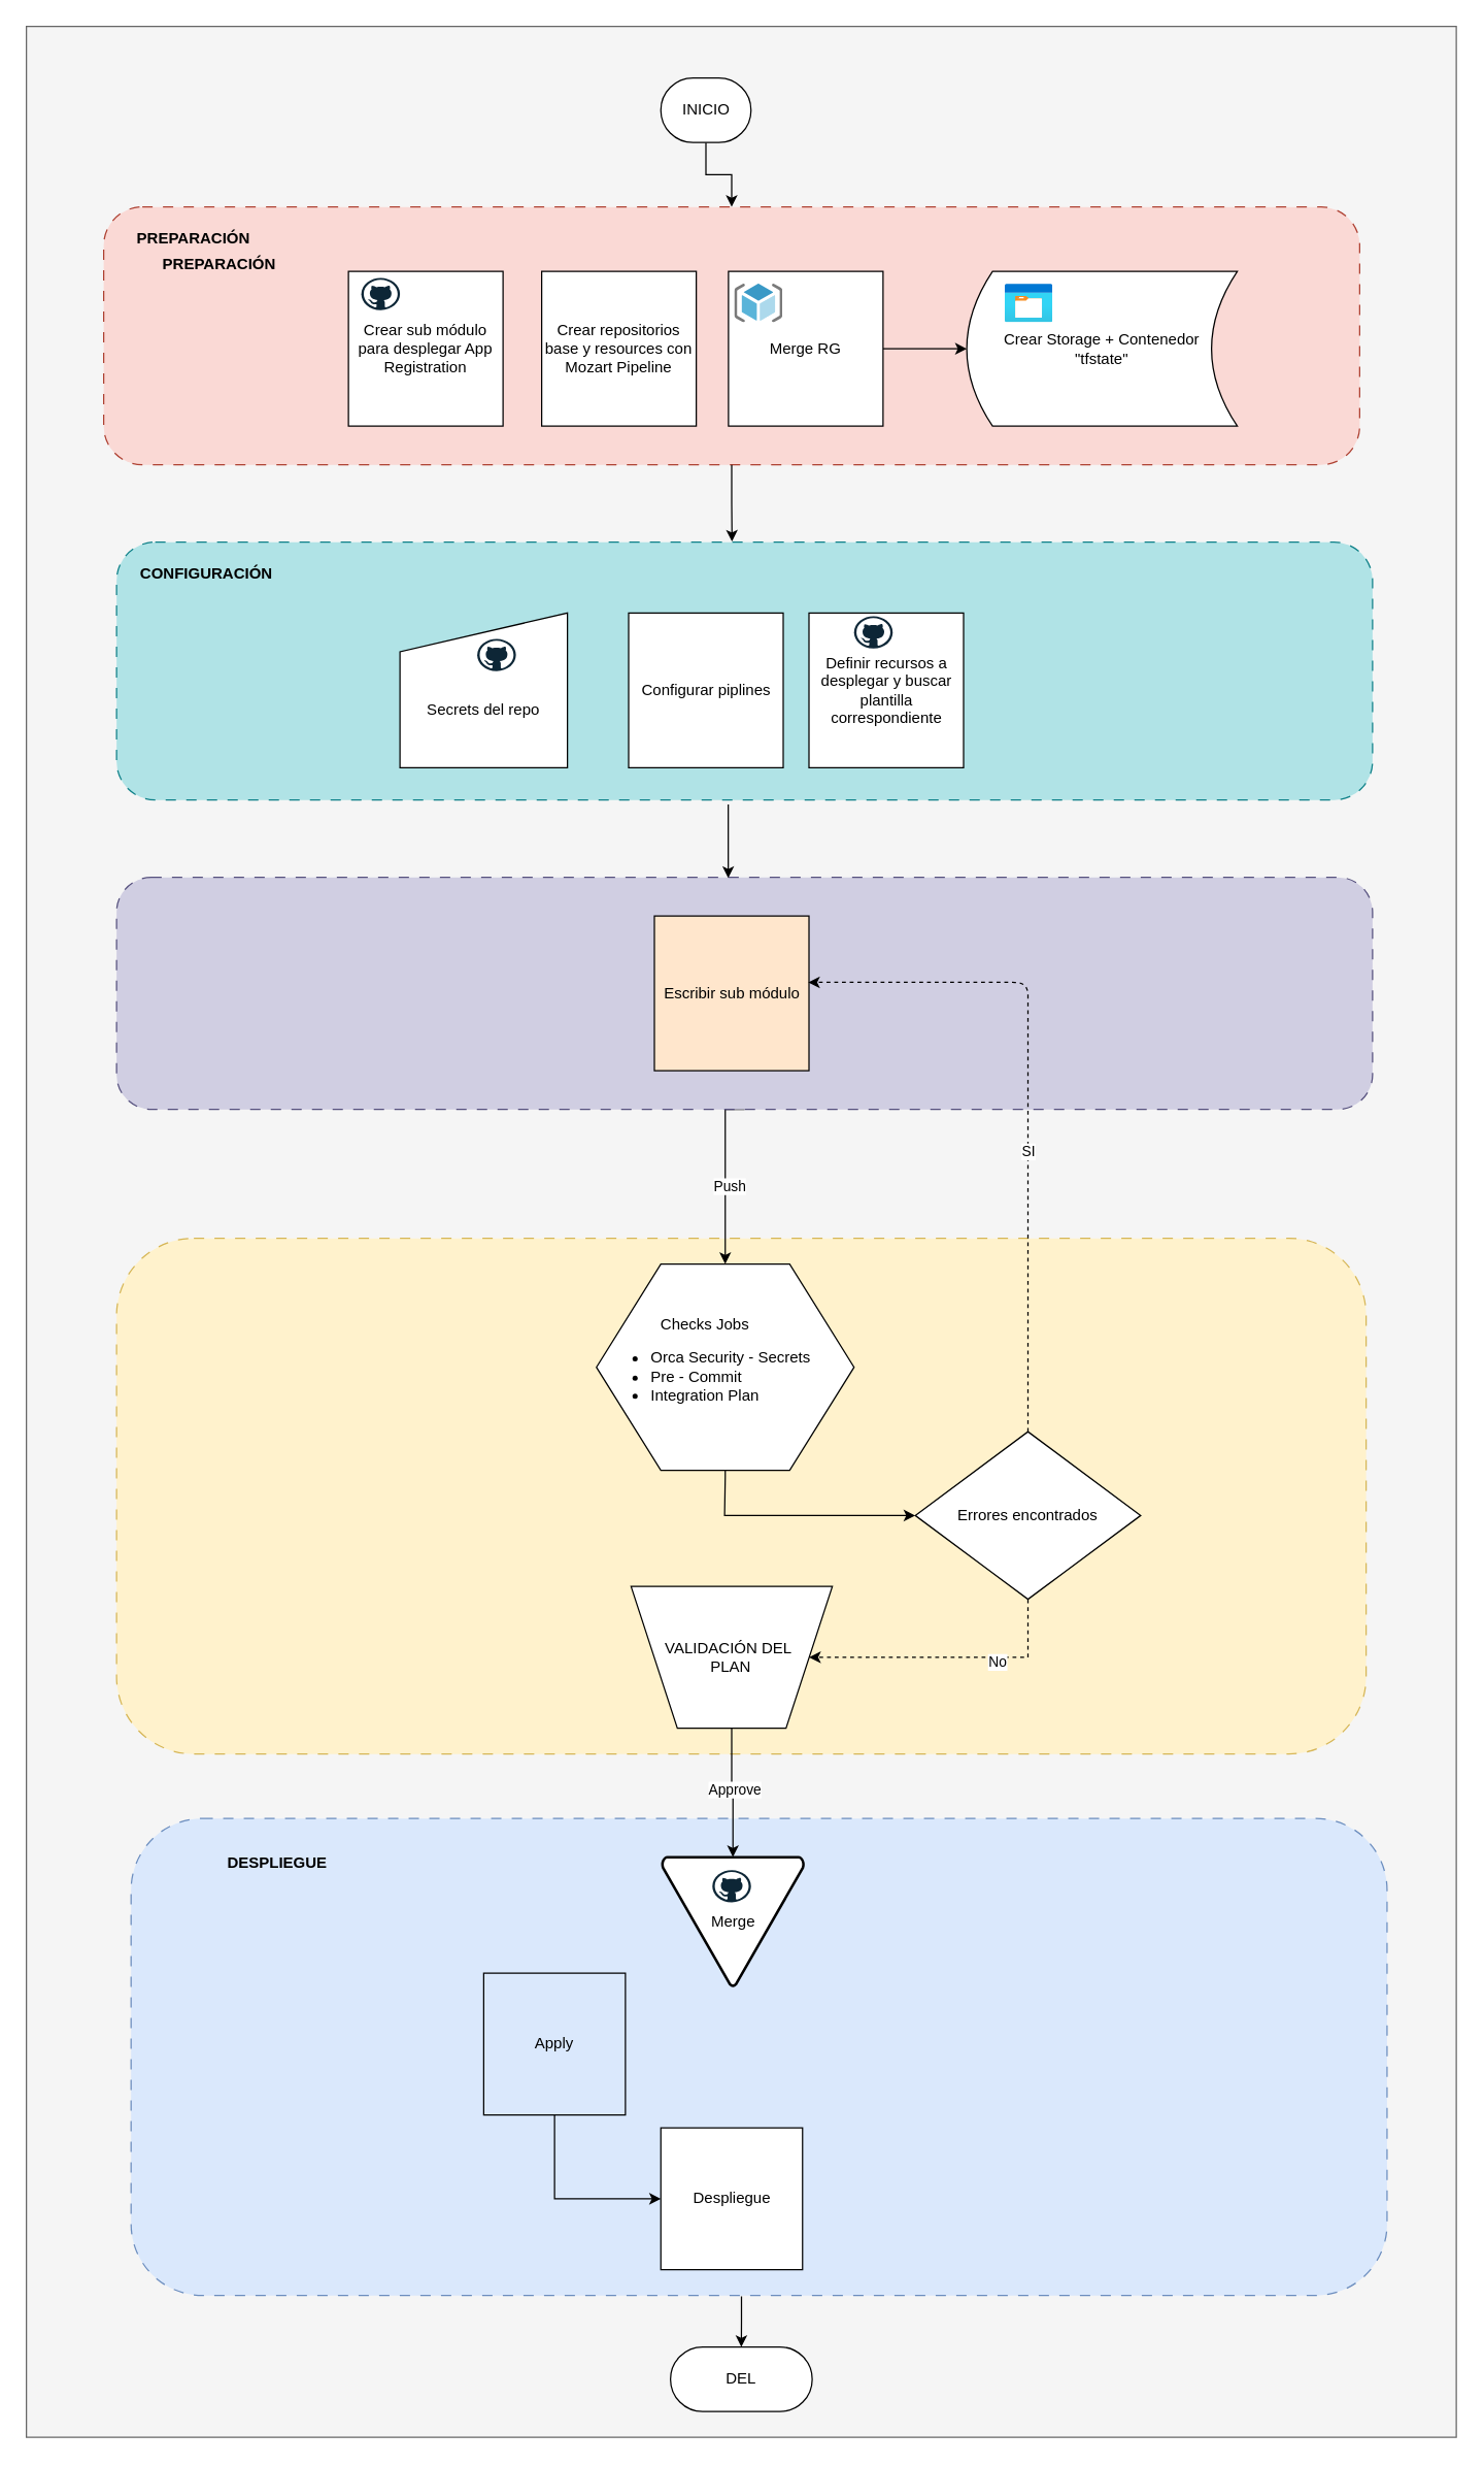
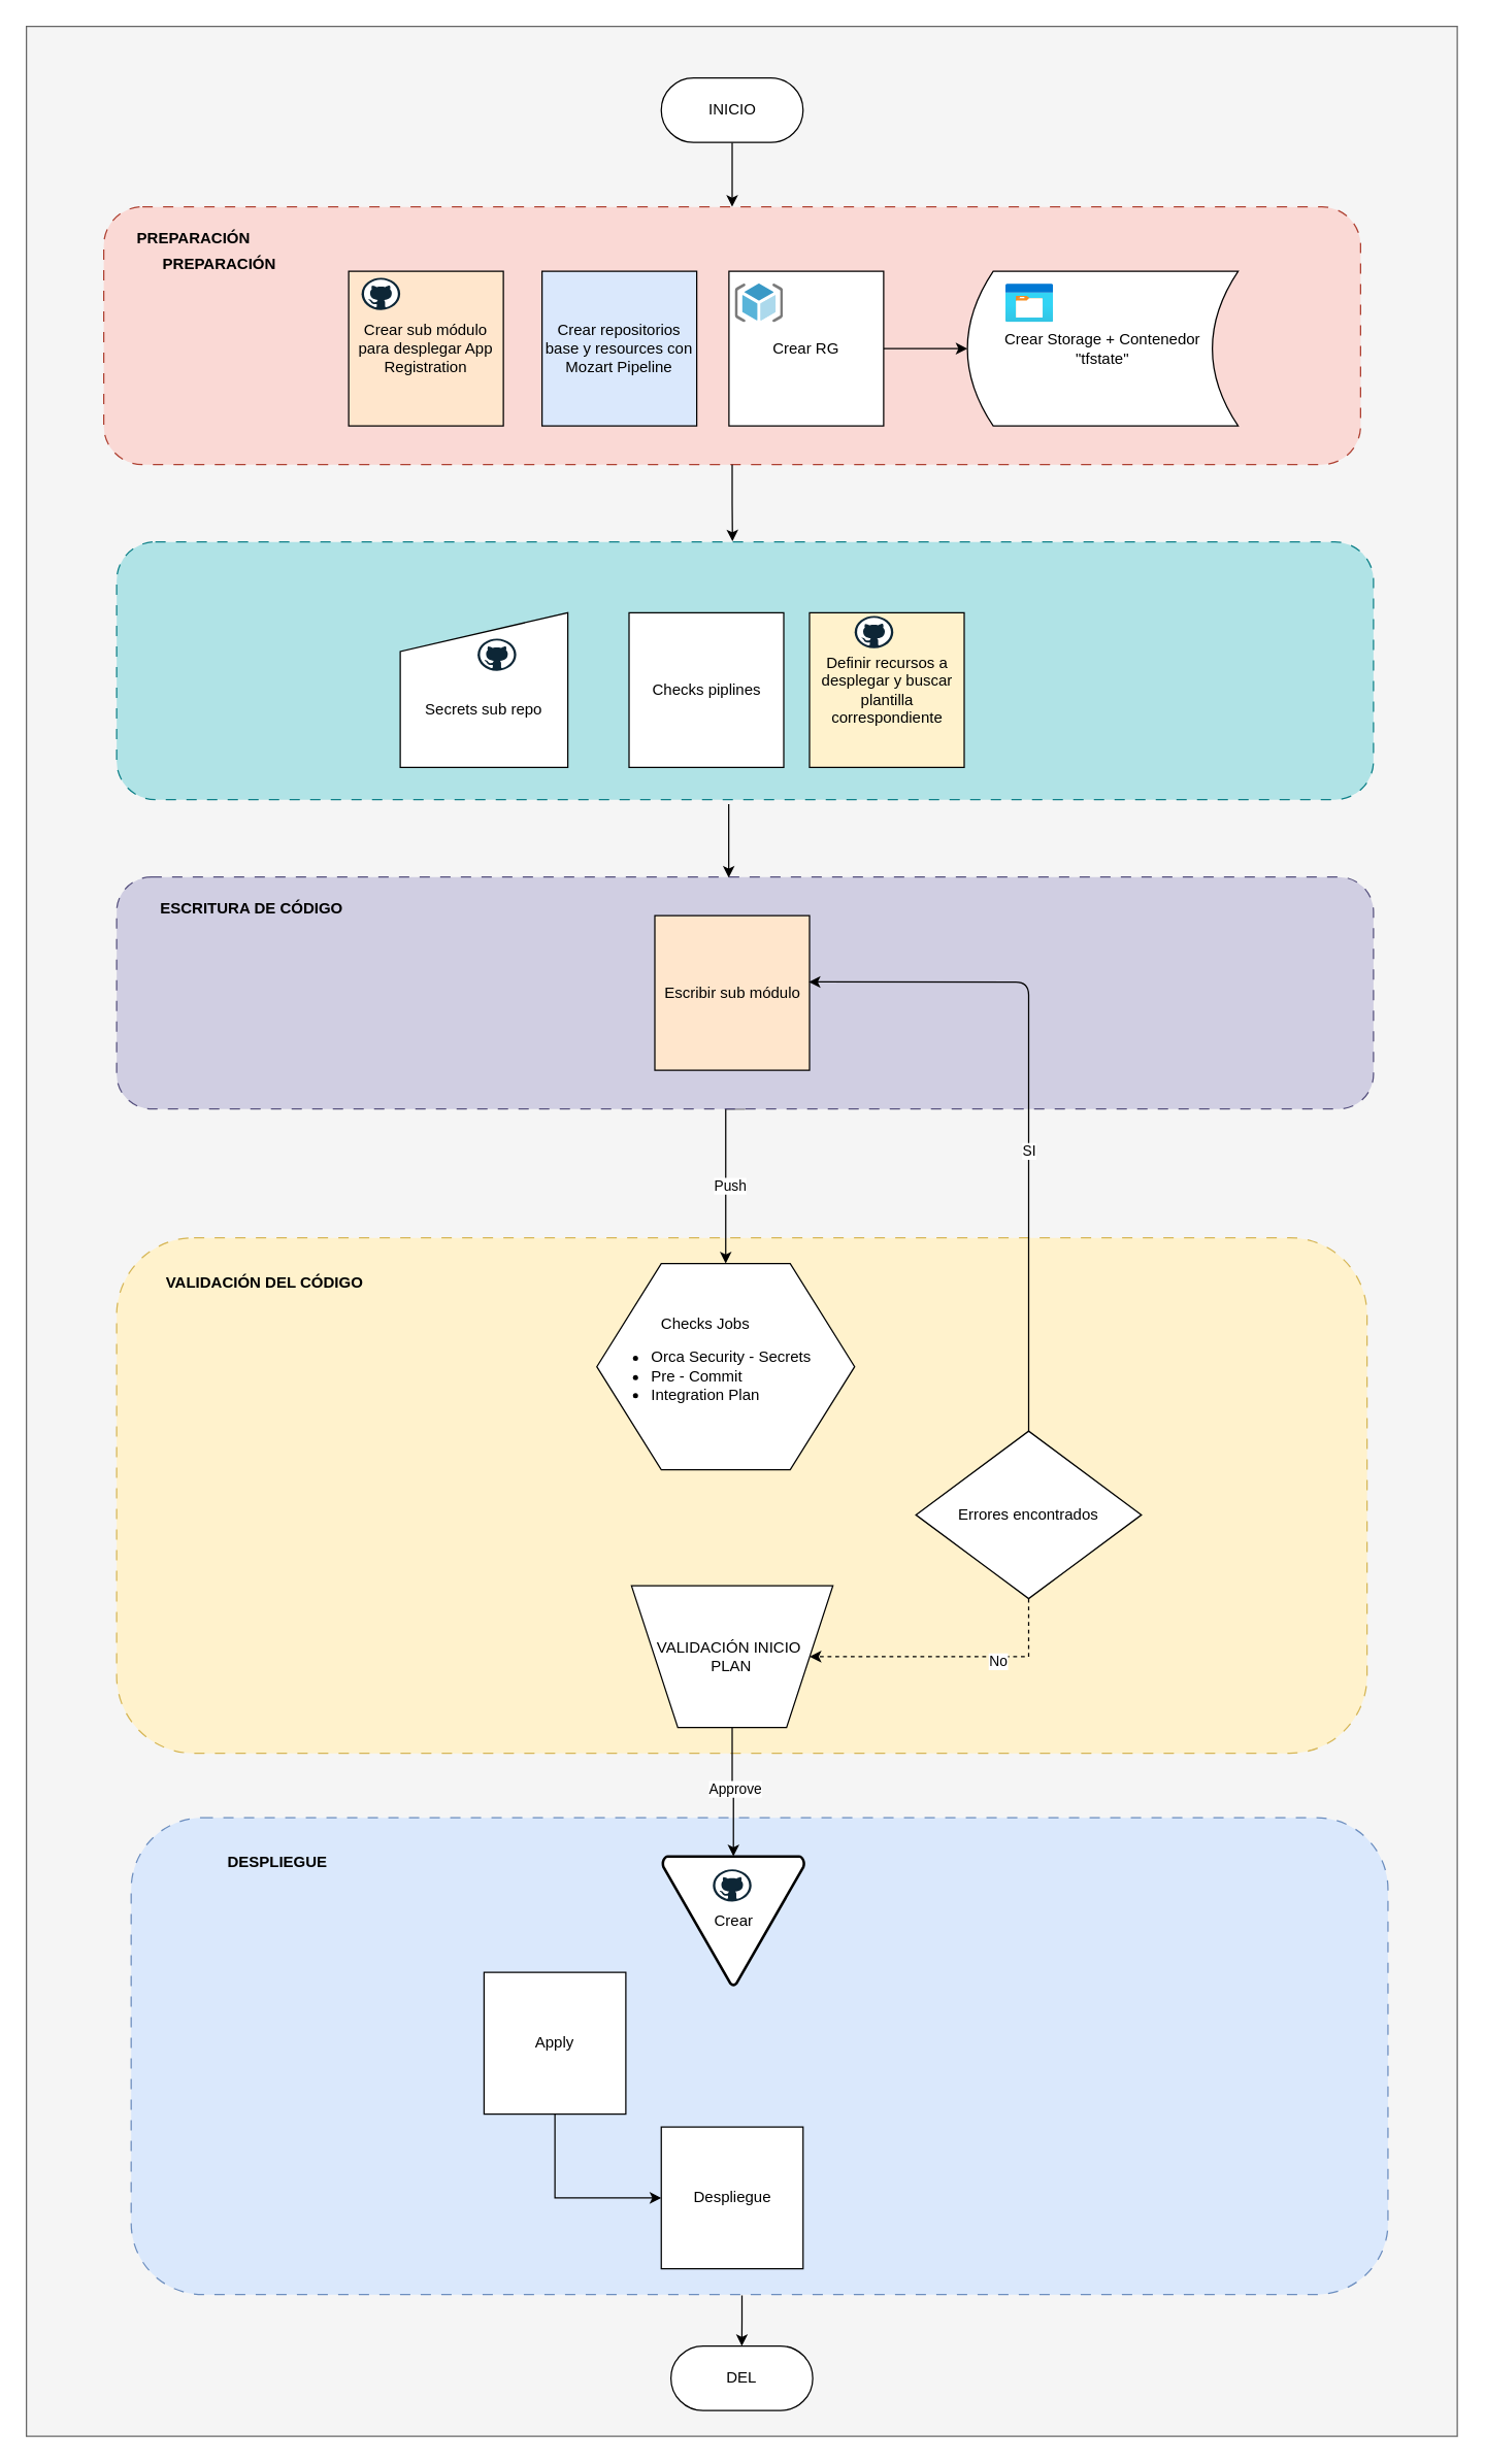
- <mxCell id="44" value="INICIO" style="html=1;dashed=0;whiteSpace=wrap;shape=mxgraph.dfd.start" vertex="1" parent="1"><mxGeometry x="512.5" y="60" width="70" height="50" as="geometry" /></mxCell>
+ <mxCell id="44" value="INICIO" style="html=1;dashed=0;whiteSpace=wrap;shape=mxgraph.dfd.start" vertex="1" parent="1"><mxGeometry x="512.5" y="60" width="110" height="50" as="geometry" /></mxCell>
- <mxCell id="20" value="Crear sub módulo para desplegar App Registration" style="whiteSpace=wrap;html=1;aspect=fixed;" vertex="1" parent="1"><mxGeometry x="270" y="210" width="120" height="120" as="geometry" /></mxCell>
+ <mxCell id="20" value="Crear sub módulo para desplegar App Registration" style="whiteSpace=wrap;html=1;aspect=fixed;fillColor=#ffe6cc;" vertex="1" parent="1"><mxGeometry x="270" y="210" width="120" height="120" as="geometry" /></mxCell>
- <mxCell id="13" value="Crear repositorios base y resources con Mozart Pipeline" style="whiteSpace=wrap;html=1;aspect=fixed;" vertex="1" parent="1"><mxGeometry x="420" y="210" width="120" height="120" as="geometry" /></mxCell>
+ <mxCell id="13" value="Crear repositorios base y resources con Mozart Pipeline" style="whiteSpace=wrap;html=1;aspect=fixed;fillColor=#dae8fc;" vertex="1" parent="1"><mxGeometry x="420" y="210" width="120" height="120" as="geometry" /></mxCell>
- <mxCell id="16" value="Merge RG" style="whiteSpace=wrap;html=1;aspect=fixed;" vertex="1" parent="1"><mxGeometry x="565" y="210" width="120" height="120" as="geometry" /></mxCell>
+ <mxCell id="16" value="Crear RG" style="whiteSpace=wrap;html=1;aspect=fixed;" vertex="1" parent="1"><mxGeometry x="565" y="210" width="120" height="120" as="geometry" /></mxCell>
- <mxCell id="39" value="&lt;b&gt;CONFIGURACIÓN&lt;/b&gt;" style="text;html=1;align=center;verticalAlign=middle;whiteSpace=wrap;rounded=0;" vertex="1" parent="1"><mxGeometry x="110" y="430" width="100" height="30" as="geometry" /></mxCell>
- <mxCell id="24" value="&lt;div&gt;&lt;br&gt;&lt;/div&gt;&lt;div&gt;&lt;br&gt;&lt;/div&gt;Secrets del repo" style="shape=manualInput;whiteSpace=wrap;html=1;" vertex="1" parent="1"><mxGeometry x="310" y="475" width="130" height="120" as="geometry" /></mxCell>
+ <mxCell id="24" value="&lt;div&gt;&lt;br&gt;&lt;/div&gt;&lt;div&gt;&lt;br&gt;&lt;/div&gt;Secrets sub repo" style="shape=manualInput;whiteSpace=wrap;html=1;" vertex="1" parent="1"><mxGeometry x="310" y="475" width="130" height="120" as="geometry" /></mxCell>
- <mxCell id="27" value="Configurar piplines" style="whiteSpace=wrap;html=1;aspect=fixed;" vertex="1" parent="1"><mxGeometry x="487.5" y="475" width="120" height="120" as="geometry" /></mxCell>
+ <mxCell id="27" value="Checks piplines" style="whiteSpace=wrap;html=1;aspect=fixed;" vertex="1" parent="1"><mxGeometry x="487.5" y="475" width="120" height="120" as="geometry" /></mxCell>
- <mxCell id="55" value="Definir recursos a desplegar y buscar plantilla correspondiente" style="whiteSpace=wrap;html=1;aspect=fixed;" vertex="1" parent="1"><mxGeometry x="627.5" y="475" width="120" height="120" as="geometry" /></mxCell>
+ <mxCell id="55" value="Definir recursos a desplegar y buscar plantilla correspondiente" style="whiteSpace=wrap;html=1;aspect=fixed;fillColor=#fff2cc;" vertex="1" parent="1"><mxGeometry x="627.5" y="475" width="120" height="120" as="geometry" /></mxCell>
+ <mxCell id="41" value="&lt;b&gt;ESCRITURA DE CÓDIGO&lt;/b&gt;" style="text;html=1;align=center;verticalAlign=middle;whiteSpace=wrap;rounded=0;" vertex="1" parent="1"><mxGeometry x="110" y="690" width="170" height="30" as="geometry" /></mxCell>
- <mxCell id="48" style="edgeStyle=orthogonalEdgeStyle;rounded=1;orthogonalLoop=1;jettySize=auto;html=1;exitX=0.5;exitY=0;exitDx=0;exitDy=0;entryX=0.995;entryY=0.429;entryDx=0;entryDy=0;entryPerimeter=0;curved=0;dashed=1;" edge="1" parent="1" source="32" target="12"><mxGeometry relative="1" as="geometry" /></mxCell>
+ <mxCell id="48" style="edgeStyle=orthogonalEdgeStyle;rounded=1;orthogonalLoop=1;jettySize=auto;html=1;exitX=0.5;exitY=0;exitDx=0;exitDy=0;entryX=0.995;entryY=0.429;entryDx=0;entryDy=0;entryPerimeter=0;curved=0;dashed=0;" edge="1" parent="1" source="32" target="12"><mxGeometry relative="1" as="geometry" /></mxCell>
+ <mxCell id="42" value="&lt;b&gt;VALIDACIÓN DEL CÓDIGO&lt;/b&gt;" style="text;html=1;align=center;verticalAlign=middle;whiteSpace=wrap;rounded=0;" vertex="1" parent="1"><mxGeometry x="120" y="980" width="170" height="30" as="geometry" /></mxCell>
- <mxCell id="33" style="edgeStyle=orthogonalEdgeStyle;rounded=0;orthogonalLoop=1;jettySize=auto;html=1;exitX=0.5;exitY=1;exitDx=0;exitDy=0;entryX=0;entryY=0.5;entryDx=0;entryDy=0;" edge="1" parent="1" source="34" target="32"><mxGeometry relative="1" as="geometry"><Array as="points"><mxPoint x="562" y="1145" /><mxPoint x="562" y="1175" /></Array></mxGeometry></mxCell>
- <mxCell id="60" value="VALIDACIÓN DEL&amp;nbsp;&lt;div&gt;PLAN&lt;/div&gt;" style="verticalLabelPosition=middle;verticalAlign=middle;html=1;shape=trapezoid;perimeter=trapezoidPerimeter;whiteSpace=wrap;size=0.23;arcSize=10;flipV=1;labelPosition=center;align=center;" vertex="1" parent="1"><mxGeometry x="489.38" y="1230" width="156.25" height="110" as="geometry" /></mxCell>
+ <mxCell id="60" value="VALIDACIÓN INICIO&amp;nbsp;&lt;div&gt;PLAN&lt;/div&gt;" style="verticalLabelPosition=middle;verticalAlign=middle;html=1;shape=trapezoid;perimeter=trapezoidPerimeter;whiteSpace=wrap;size=0.23;arcSize=10;flipV=1;labelPosition=center;align=center;" vertex="1" parent="1"><mxGeometry x="489.38" y="1230" width="156.25" height="110" as="geometry" /></mxCell>
- <mxCell id="35" value="Merge" style="strokeWidth=2;html=1;shape=mxgraph.flowchart.merge_or_storage;whiteSpace=wrap;align=center;" vertex="1" parent="1"><mxGeometry x="513.6" y="1440" width="109.75" height="100" as="geometry" /></mxCell>
+ <mxCell id="35" value="Crear" style="strokeWidth=2;html=1;shape=mxgraph.flowchart.merge_or_storage;whiteSpace=wrap;align=center;" vertex="1" parent="1"><mxGeometry x="513.6" y="1440" width="109.75" height="100" as="geometry" /></mxCell>
- <mxCell id="37" value="Apply" style="whiteSpace=wrap;html=1;aspect=fixed;fillColor=#dae8fc;" vertex="1" parent="1"><mxGeometry x="375" y="1530" width="110" height="110" as="geometry" /></mxCell>
+ <mxCell id="37" value="Apply" style="whiteSpace=wrap;html=1;aspect=fixed;" vertex="1" parent="1"><mxGeometry x="375" y="1530" width="110" height="110" as="geometry" /></mxCell>
